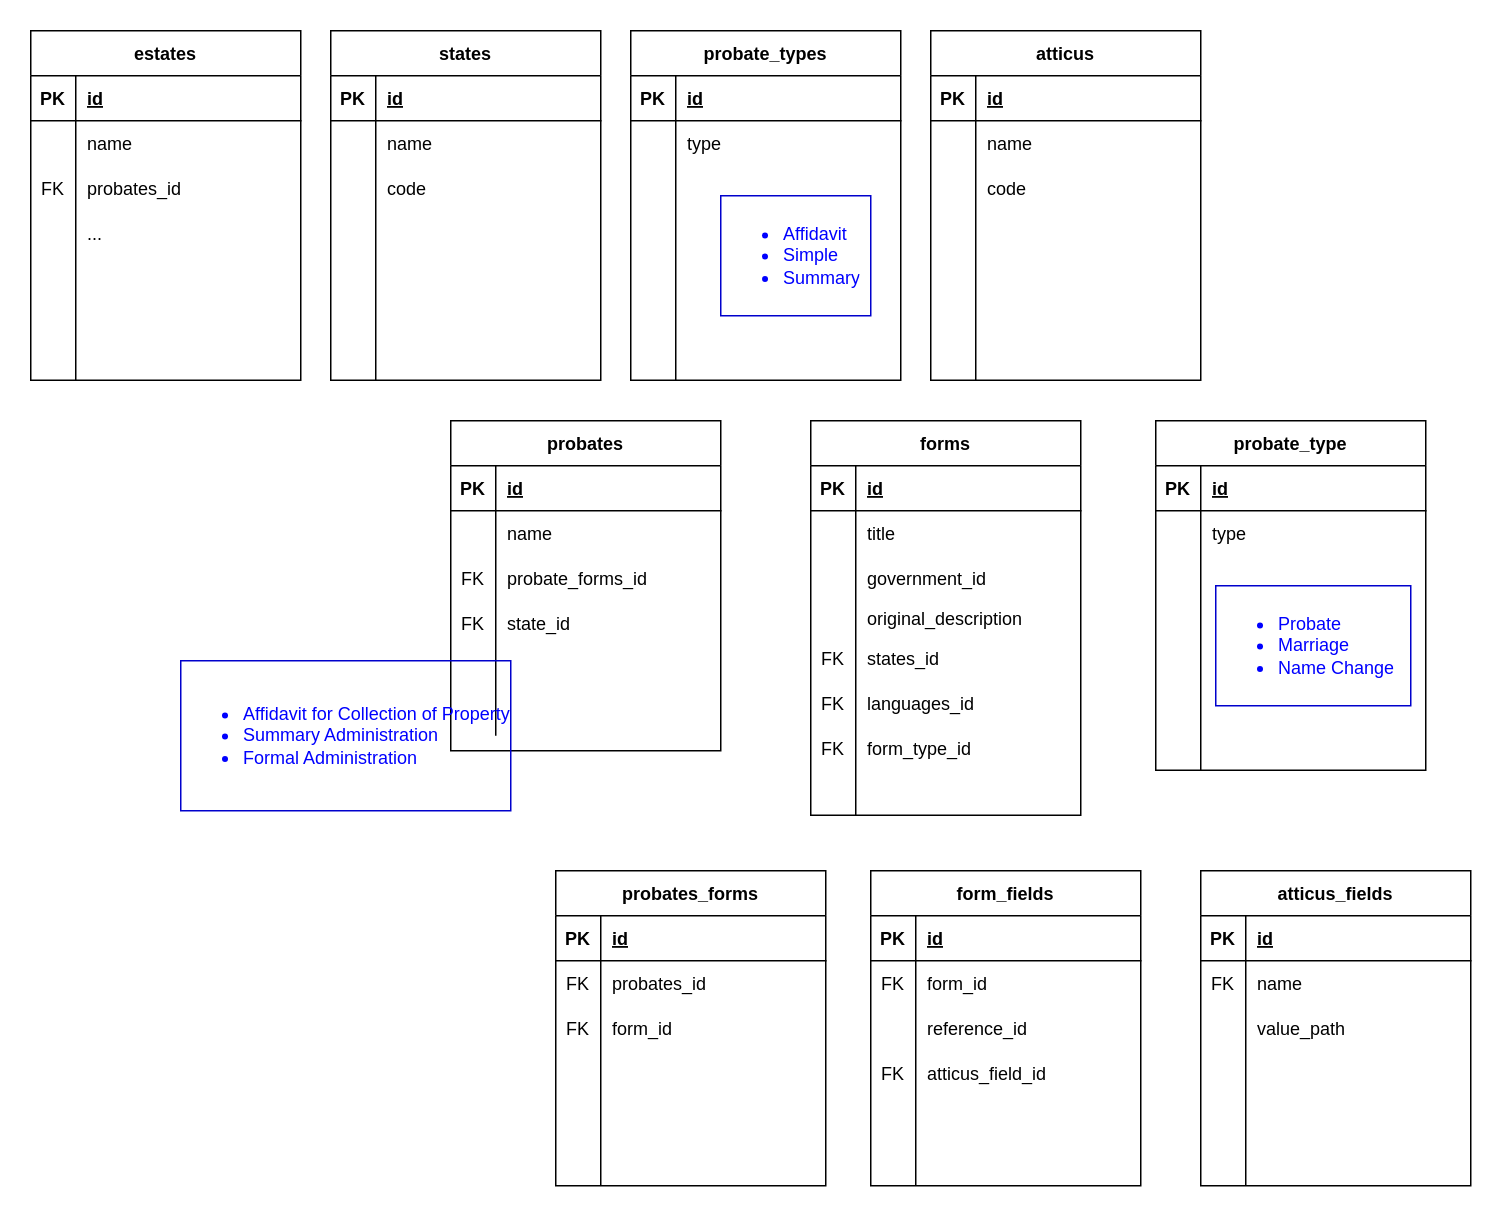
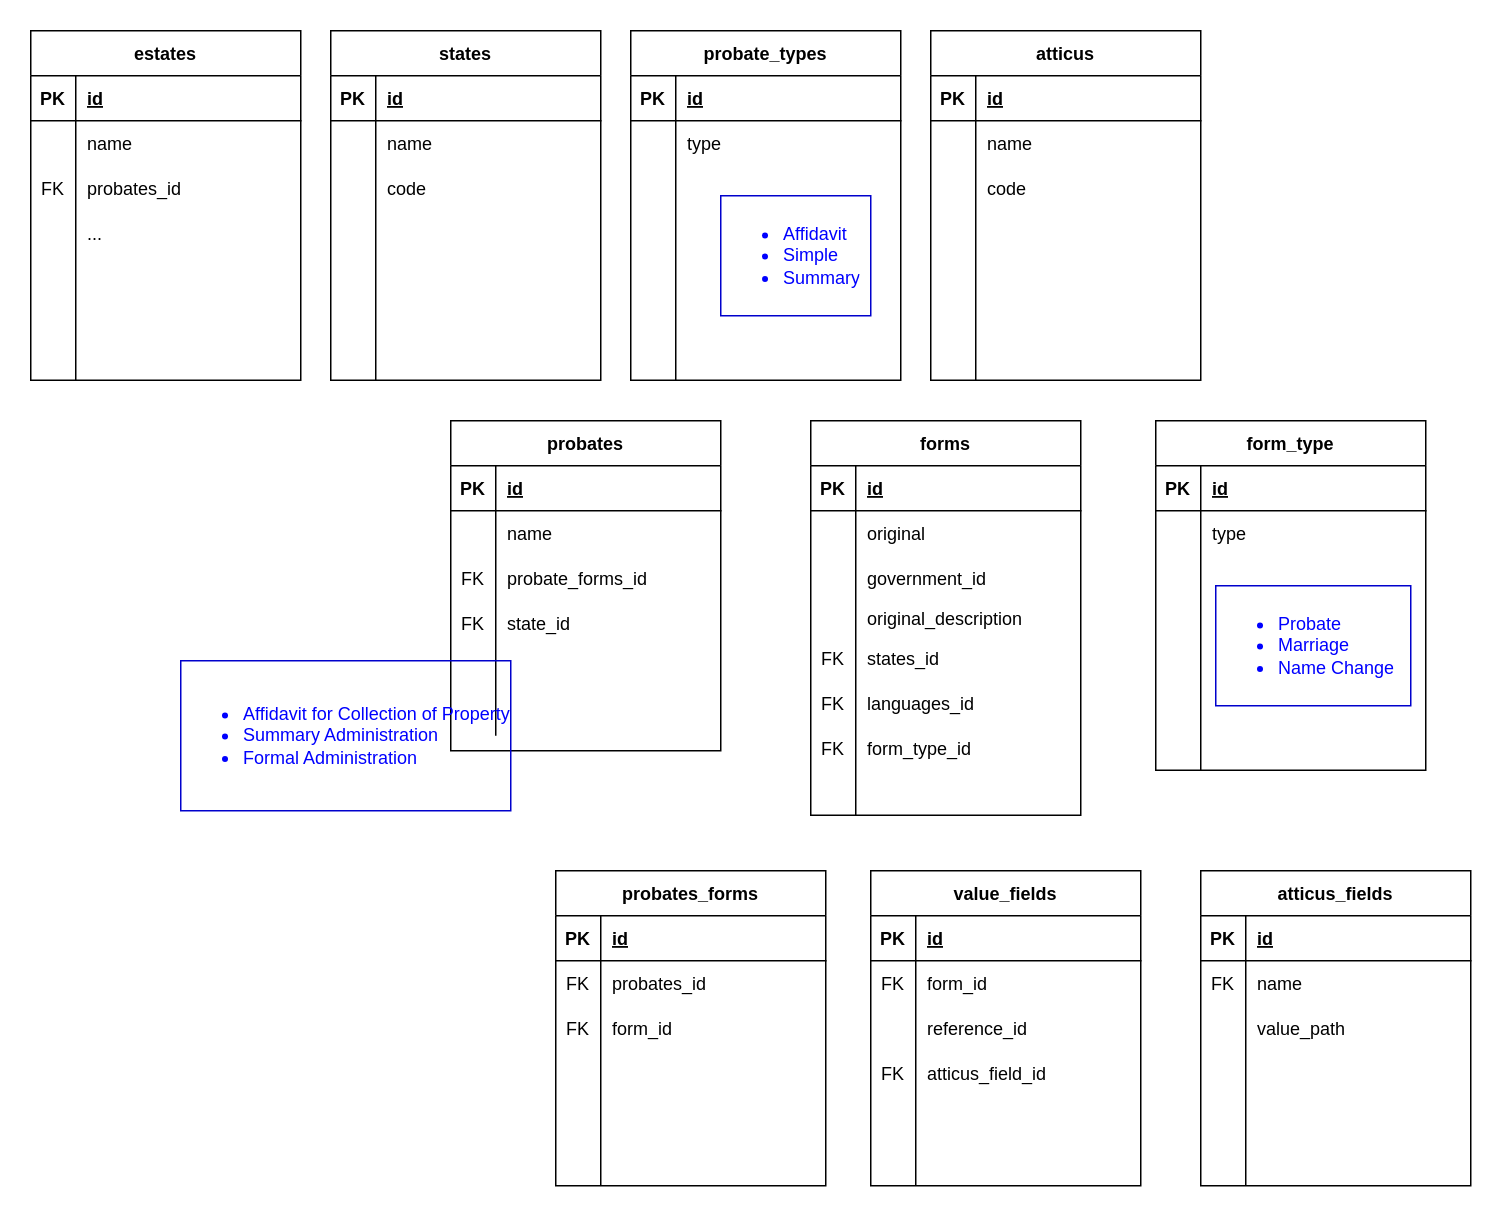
- <mxCell id="153" value="probate_type" style="shape=table;startSize=30;container=1;collapsible=1;childLayout=tableLayout;fixedRows=1;rowLines=0;fontStyle=1;align=center;resizeLast=1;" vertex="1" parent="1"><mxGeometry x="770" y="280" width="180" height="233" as="geometry" /></mxCell>
+ <mxCell id="153" value="form_type" style="shape=table;startSize=30;container=1;collapsible=1;childLayout=tableLayout;fixedRows=1;rowLines=0;fontStyle=1;align=center;resizeLast=1;" vertex="1" parent="1"><mxGeometry x="770" y="280" width="180" height="233" as="geometry" /></mxCell>
- <mxCell id="30" value="title" style="shape=partialRectangle;connectable=0;fillColor=none;top=0;left=0;bottom=0;right=0;align=left;spacingLeft=6;overflow=hidden;" vertex="1" parent="28"><mxGeometry x="30" width="150" height="30" as="geometry"><mxRectangle width="150" height="30" as="alternateBounds" /></mxGeometry></mxCell>
+ <mxCell id="30" value="original" style="shape=partialRectangle;connectable=0;fillColor=none;top=0;left=0;bottom=0;right=0;align=left;spacingLeft=6;overflow=hidden;" vertex="1" parent="28"><mxGeometry x="30" width="150" height="30" as="geometry"><mxRectangle width="150" height="30" as="alternateBounds" /></mxGeometry></mxCell>
- <mxCell id="178" value="form_fields" style="shape=table;startSize=30;container=1;collapsible=1;childLayout=tableLayout;fixedRows=1;rowLines=0;fontStyle=1;align=center;resizeLast=1;" vertex="1" parent="1"><mxGeometry x="580" y="580" width="180" height="210" as="geometry" /></mxCell>
+ <mxCell id="178" value="value_fields" style="shape=table;startSize=30;container=1;collapsible=1;childLayout=tableLayout;fixedRows=1;rowLines=0;fontStyle=1;align=center;resizeLast=1;" vertex="1" parent="1"><mxGeometry x="580" y="580" width="180" height="210" as="geometry" /></mxCell>
